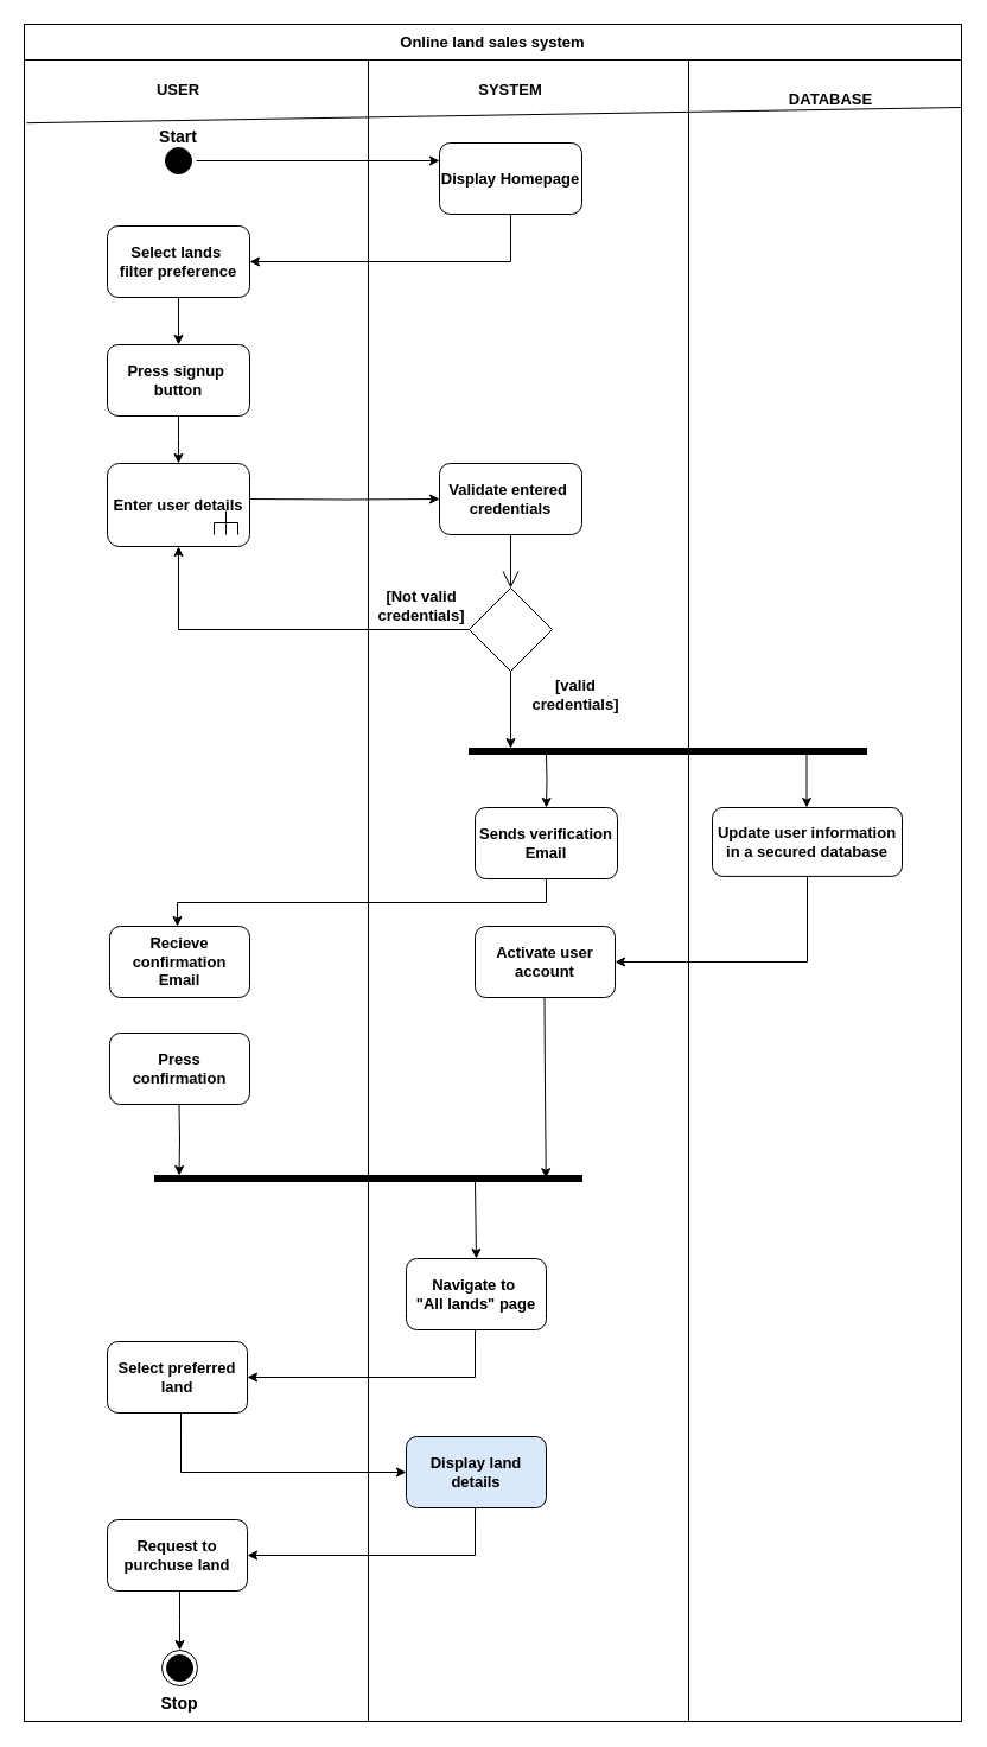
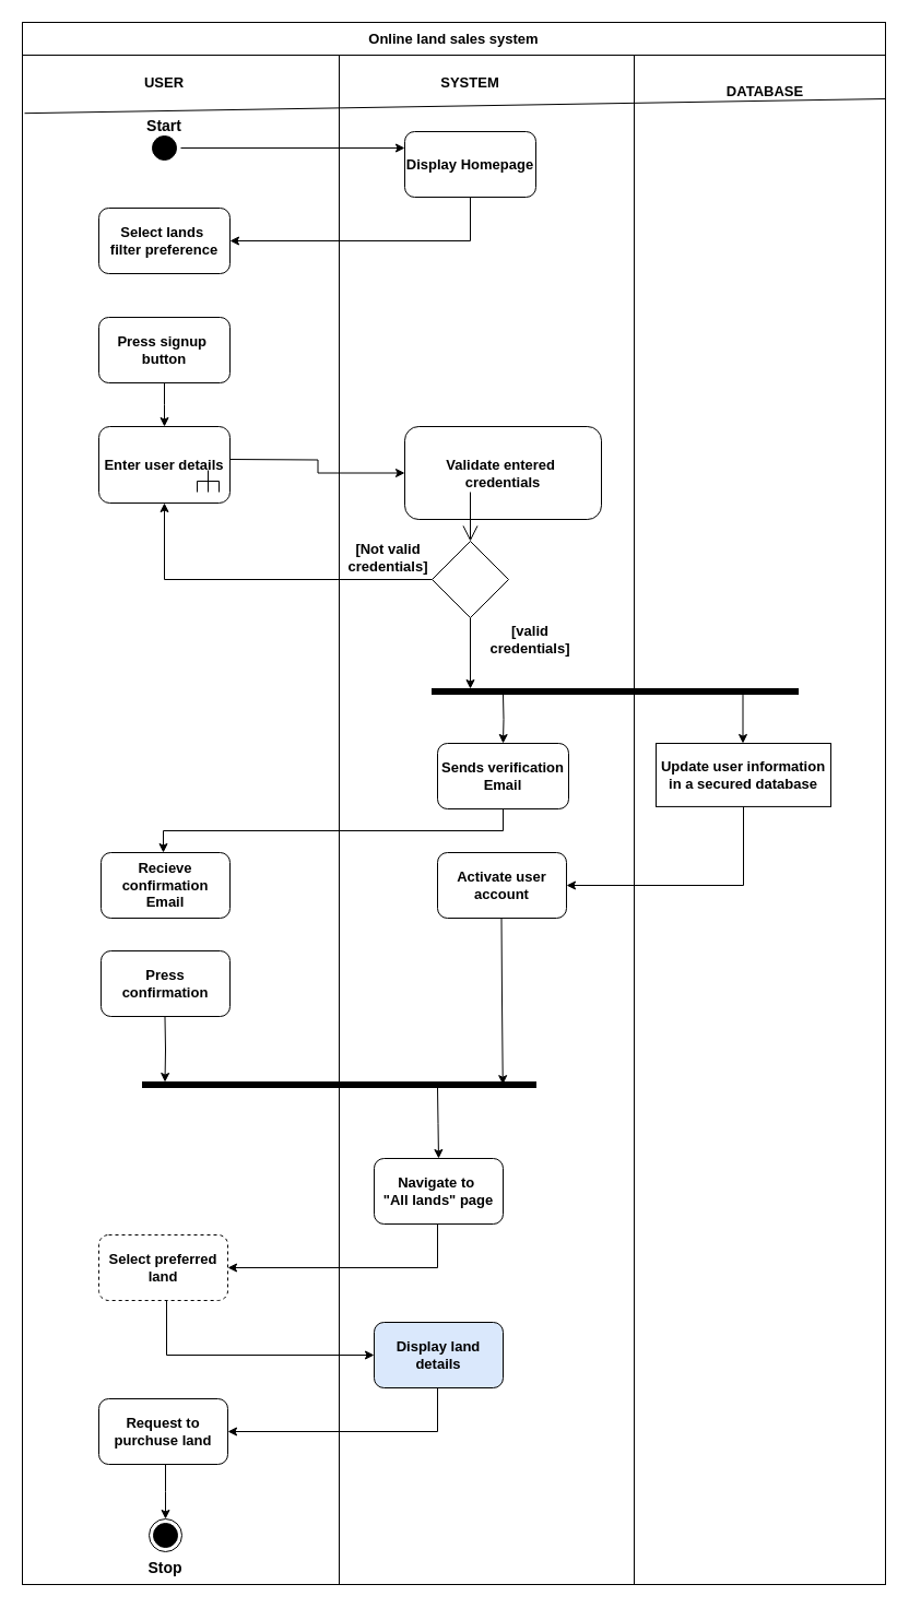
- <mxCell id="18" value="" style="edgeStyle=orthogonalEdgeStyle;rounded=0;orthogonalLoop=1;jettySize=auto;html=1;fontSize=13;" edge="1" parent="2" source="19" target="21"><mxGeometry relative="1" as="geometry" /></mxCell>
- <mxCell id="23" value="Validate entered&amp;nbsp;&lt;div style=&quot;font-size: 13px;&quot;&gt;credentials&lt;/div&gt;" style="rounded=1;whiteSpace=wrap;html=1;fontStyle=1;fontSize=13;" vertex="1" parent="2"><mxGeometry x="350" y="370" width="120" height="60" as="geometry" /></mxCell>
+ <mxCell id="23" value="Validate entered&amp;nbsp;&lt;div style=&quot;font-size: 13px;&quot;&gt;credentials&lt;/div&gt;" style="rounded=1;whiteSpace=wrap;html=1;fontStyle=1;fontSize=13;" vertex="1" parent="2"><mxGeometry x="350" y="370" width="180" height="85" as="geometry" /></mxCell>
- <mxCell id="7" value="Update user information in a secured database" style="rounded=1;whiteSpace=wrap;html=1;fontStyle=1;fontSize=13;" vertex="1" parent="4"><mxGeometry x="20" y="630" width="160" height="57.92" as="geometry" /></mxCell>
+ <mxCell id="7" value="Update user information in a secured database" style="whiteSpace=wrap;html=1;fontStyle=1;fontSize=13;rounded=0;" vertex="1" parent="4"><mxGeometry x="20" y="630" width="160" height="57.92" as="geometry" /></mxCell>
- <mxCell id="45" value="Select preferred&lt;div style=&quot;font-size: 13px;&quot;&gt;land&lt;/div&gt;" style="rounded=1;whiteSpace=wrap;html=1;fontStyle=1;fontSize=13;" vertex="1" parent="2"><mxGeometry x="70" y="1110" width="118.033" height="60.0" as="geometry" /></mxCell>
+ <mxCell id="45" value="Select preferred&lt;div style=&quot;font-size: 13px;&quot;&gt;land&lt;/div&gt;" style="rounded=1;whiteSpace=wrap;html=1;fontStyle=1;fontSize=13;dashed=1;" vertex="1" parent="2"><mxGeometry x="70" y="1110" width="118.033" height="60.0" as="geometry" /></mxCell>
